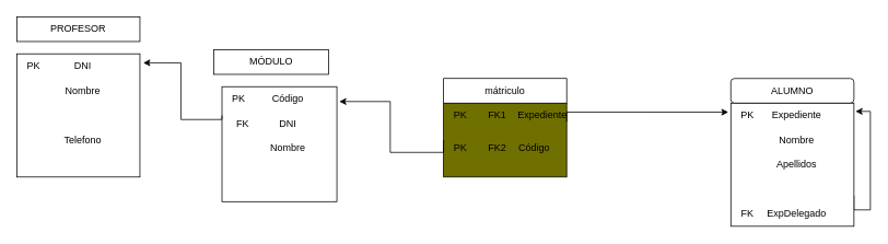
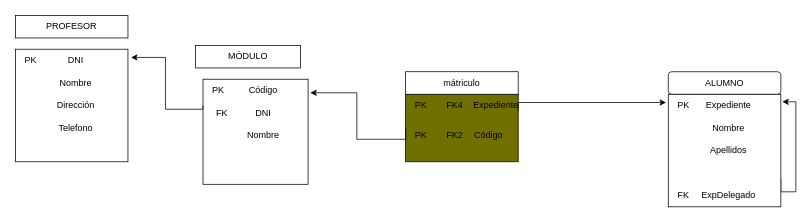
+ <mxCell id="7" value="Dirección" style="text;html=1;align=center;verticalAlign=middle;resizable=0;points=[];autosize=1;strokeColor=none;fillColor=none;" vertex="1" parent="1"><mxGeometry x="60" y="125" width="80" height="30" as="geometry" /></mxCell>
- <mxCell id="20" value="FK1" style="text;html=1;align=center;verticalAlign=middle;resizable=0;points=[];autosize=1;strokeColor=none;fillColor=none;" vertex="1" parent="1"><mxGeometry x="580" y="125" width="50" height="30" as="geometry" /></mxCell>
+ <mxCell id="20" value="FK4" style="text;html=1;align=center;verticalAlign=middle;resizable=0;points=[];autosize=1;strokeColor=none;fillColor=none;" vertex="1" parent="1"><mxGeometry x="580" y="125" width="50" height="30" as="geometry" /></mxCell>
